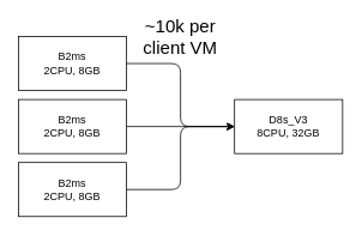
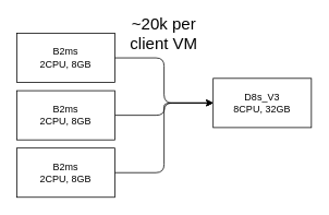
- <mxCell id="4" value="&lt;font style=&quot;font-size: 20px&quot;&gt;~10k per&lt;br&gt;client VM&lt;/font&gt;" style="text;html=1;strokeColor=none;fillColor=none;align=center;verticalAlign=middle;whiteSpace=wrap;rounded=0;" parent="1" vertex="1"><mxGeometry x="140" y="20" width="120" height="40" as="geometry" /></mxCell>
+ <mxCell id="4" value="&lt;font style=&quot;font-size: 20px&quot;&gt;~20k per&lt;br&gt;client VM&lt;/font&gt;" style="text;html=1;strokeColor=none;fillColor=none;align=center;verticalAlign=middle;whiteSpace=wrap;rounded=0;" parent="1" vertex="1"><mxGeometry x="140" y="20" width="120" height="40" as="geometry" /></mxCell>
- <mxCell id="2" value="D8s_V3&lt;br&gt;8CPU, 32GB&lt;br&gt;" style="rounded=0;whiteSpace=wrap;html=1;" parent="1" vertex="1"><mxGeometry x="260" y="110" width="120" height="60" as="geometry" /></mxCell>
+ <mxCell id="2" value="D8s_V3&lt;br&gt;8CPU, 32GB&lt;br&gt;" style="rounded=0;whiteSpace=wrap;html=1;" parent="1" vertex="1"><mxGeometry x="260" y="95" width="120" height="60" as="geometry" /></mxCell>
